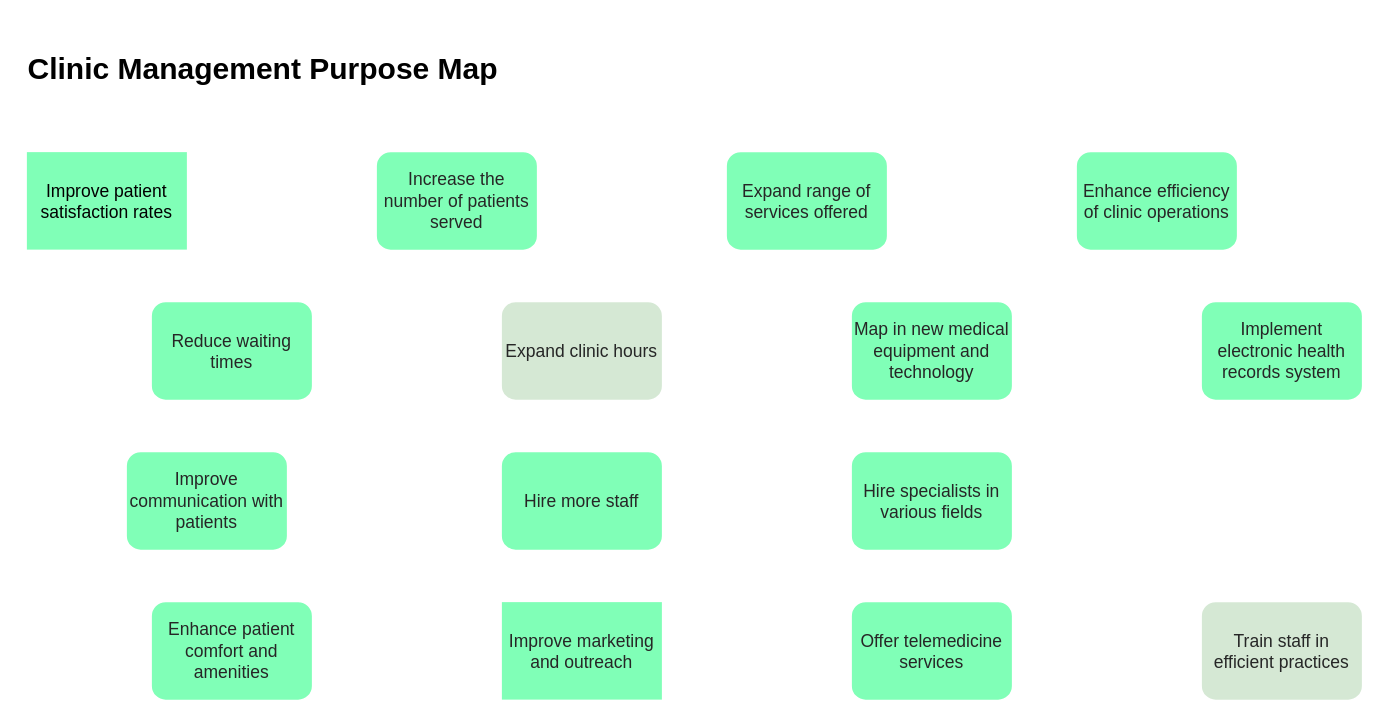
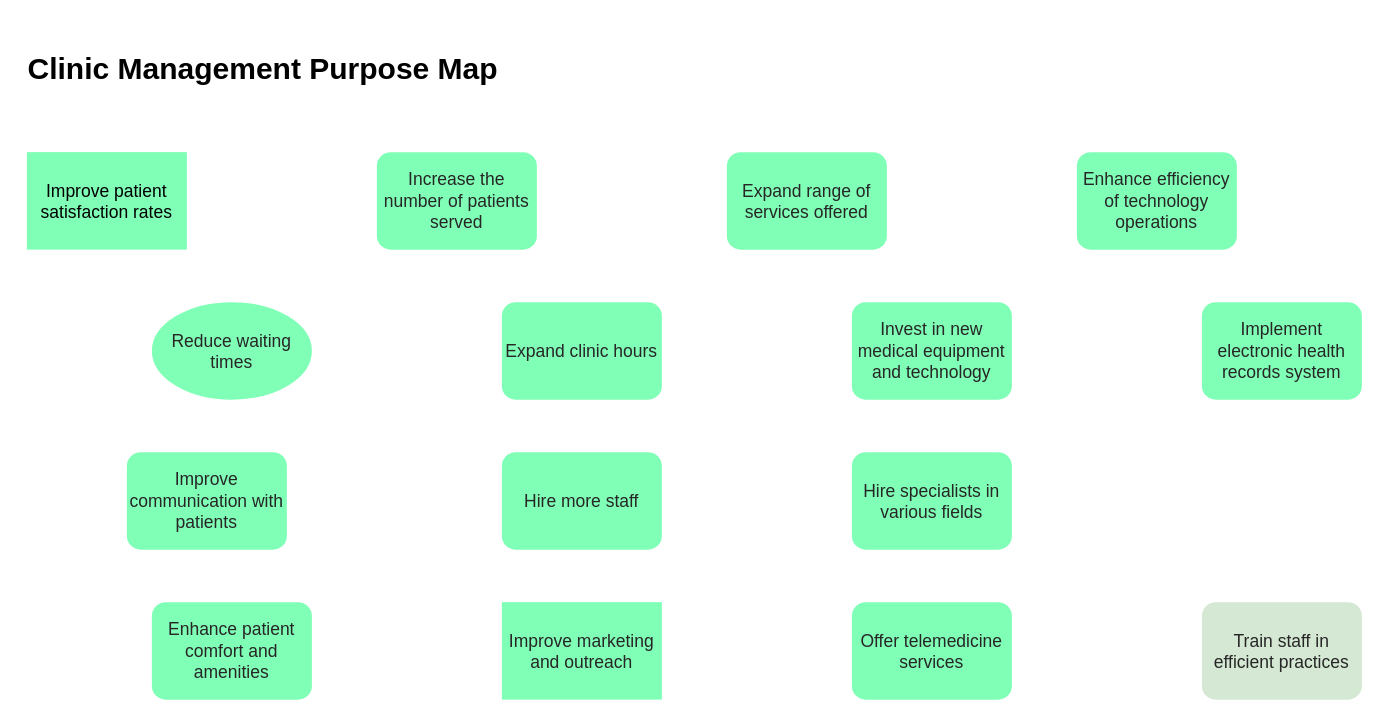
- <mxCell id="14" value="&lt;font color=&quot;#262626&quot;&gt;Enhance efficiency of clinic operations&lt;/font&gt;" style="rounded=1;whiteSpace=wrap;html=1;strokeColor=#FFFFFF;strokeWidth=2;fontSize=14;fillColor=#80FFB7;fontColor=#FFFFFF;" vertex="1" parent="1"><mxGeometry x="860" y="120" width="130" height="80" as="geometry" /></mxCell>
+ <mxCell id="14" value="&lt;font color=&quot;#262626&quot;&gt;Enhance efficiency of technology operations&lt;/font&gt;" style="rounded=1;whiteSpace=wrap;html=1;strokeColor=#FFFFFF;strokeWidth=2;fontSize=14;fillColor=#80FFB7;fontColor=#FFFFFF;" vertex="1" parent="1"><mxGeometry x="860" y="120" width="130" height="80" as="geometry" /></mxCell>
- <mxCell id="3" value="&lt;font color=&quot;#262626&quot;&gt;Reduce waiting times&lt;/font&gt;" style="rounded=1;whiteSpace=wrap;html=1;strokeColor=#FFFFFF;strokeWidth=2;fontSize=14;fillColor=#80FFB7;fontColor=#FFFFFF;" vertex="1" parent="1"><mxGeometry x="120" y="240" width="130" height="80" as="geometry" /></mxCell>
+ <mxCell id="3" value="&lt;font color=&quot;#262626&quot;&gt;Reduce waiting times&lt;/font&gt;" style="ellipse;whiteSpace=wrap;html=1;strokeColor=#FFFFFF;strokeWidth=2;fontSize=14;fillColor=#80FFB7;fontColor=#FFFFFF;" vertex="1" parent="1"><mxGeometry x="120" y="240" width="130" height="80" as="geometry" /></mxCell>
- <mxCell id="7" value="&lt;font color=&quot;#262626&quot;&gt;Expand clinic hours&lt;/font&gt;" style="rounded=1;whiteSpace=wrap;html=1;strokeColor=#FFFFFF;strokeWidth=2;fontSize=14;fillColor=#d5e8d4;fontColor=#FFFFFF;" vertex="1" parent="1"><mxGeometry x="400" y="240" width="130" height="80" as="geometry" /></mxCell>
+ <mxCell id="7" value="&lt;font color=&quot;#262626&quot;&gt;Expand clinic hours&lt;/font&gt;" style="rounded=1;whiteSpace=wrap;html=1;strokeColor=#FFFFFF;strokeWidth=2;fontSize=14;fillColor=#80FFB7;fontColor=#FFFFFF;" vertex="1" parent="1"><mxGeometry x="400" y="240" width="130" height="80" as="geometry" /></mxCell>
- <mxCell id="11" value="&lt;font color=&quot;#262626&quot;&gt;Map in new medical equipment and technology&lt;/font&gt;" style="rounded=1;whiteSpace=wrap;html=1;strokeColor=#FFFFFF;strokeWidth=2;fontSize=14;fillColor=#80FFB7;fontColor=#FFFFFF;" vertex="1" parent="1"><mxGeometry x="680" y="240" width="130" height="80" as="geometry" /></mxCell>
+ <mxCell id="11" value="&lt;font color=&quot;#262626&quot;&gt;Invest in new medical equipment and technology&lt;/font&gt;" style="rounded=1;whiteSpace=wrap;html=1;strokeColor=#FFFFFF;strokeWidth=2;fontSize=14;fillColor=#80FFB7;fontColor=#FFFFFF;" vertex="1" parent="1"><mxGeometry x="680" y="240" width="130" height="80" as="geometry" /></mxCell>
